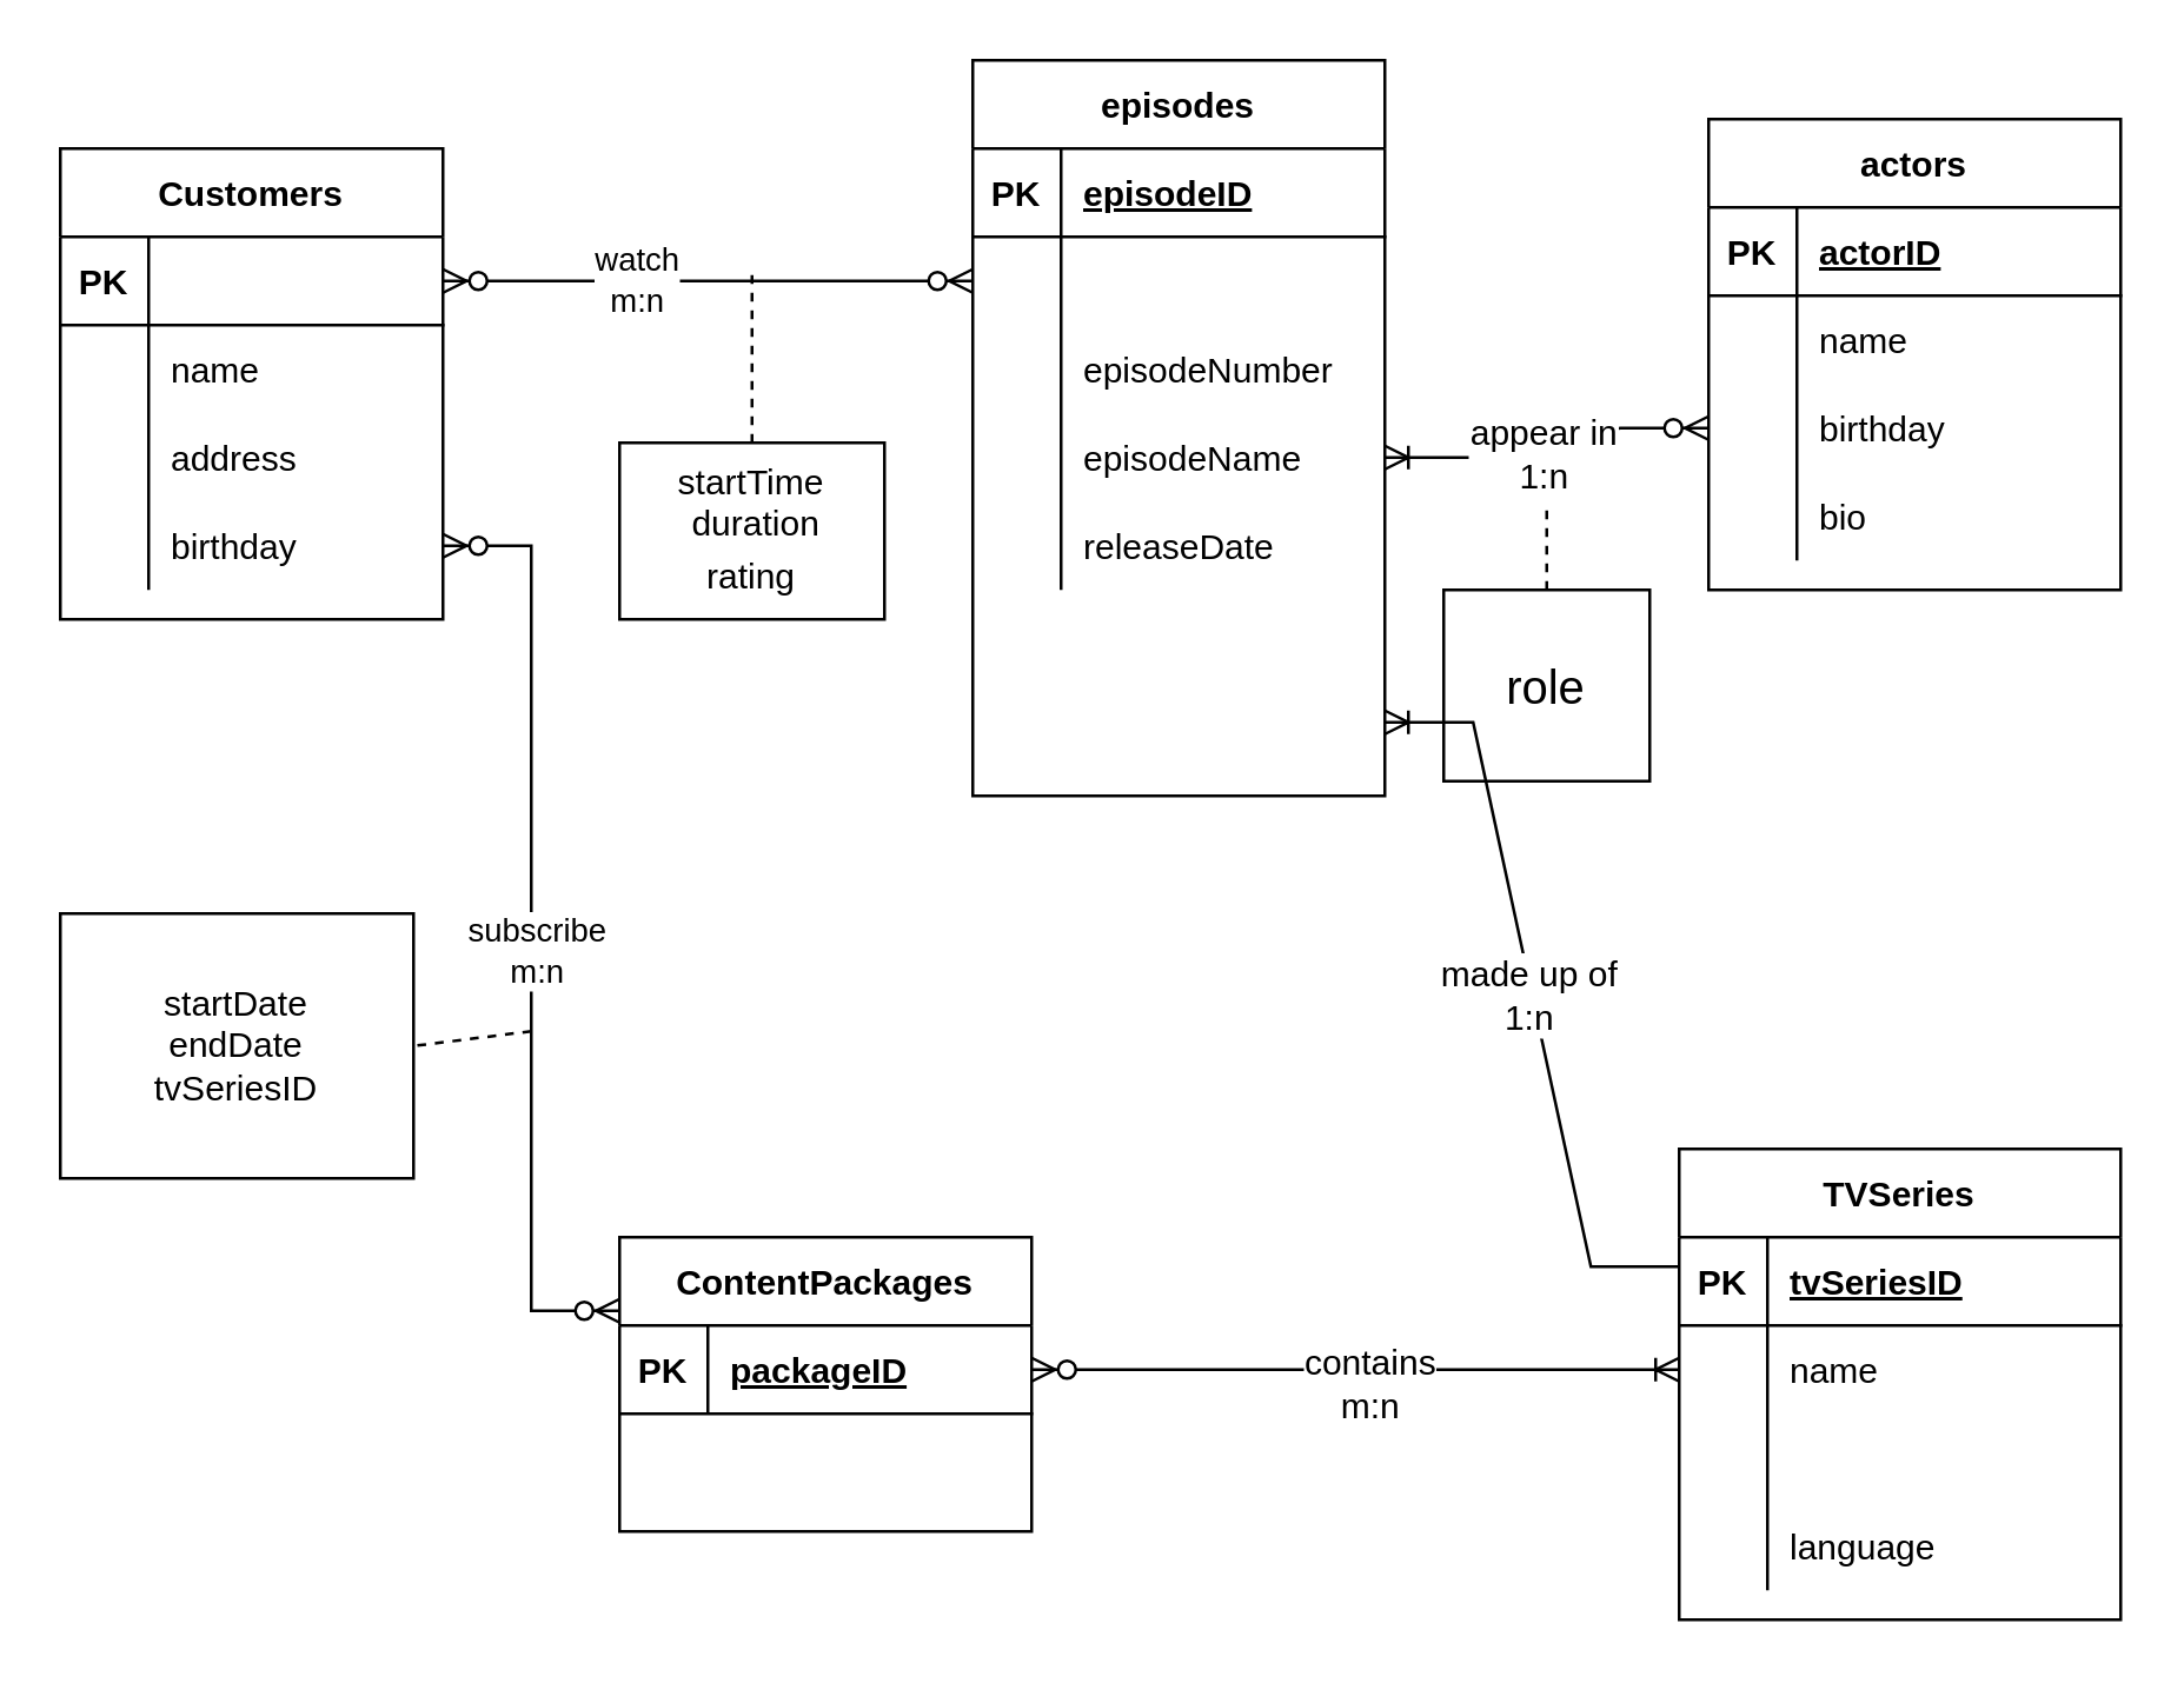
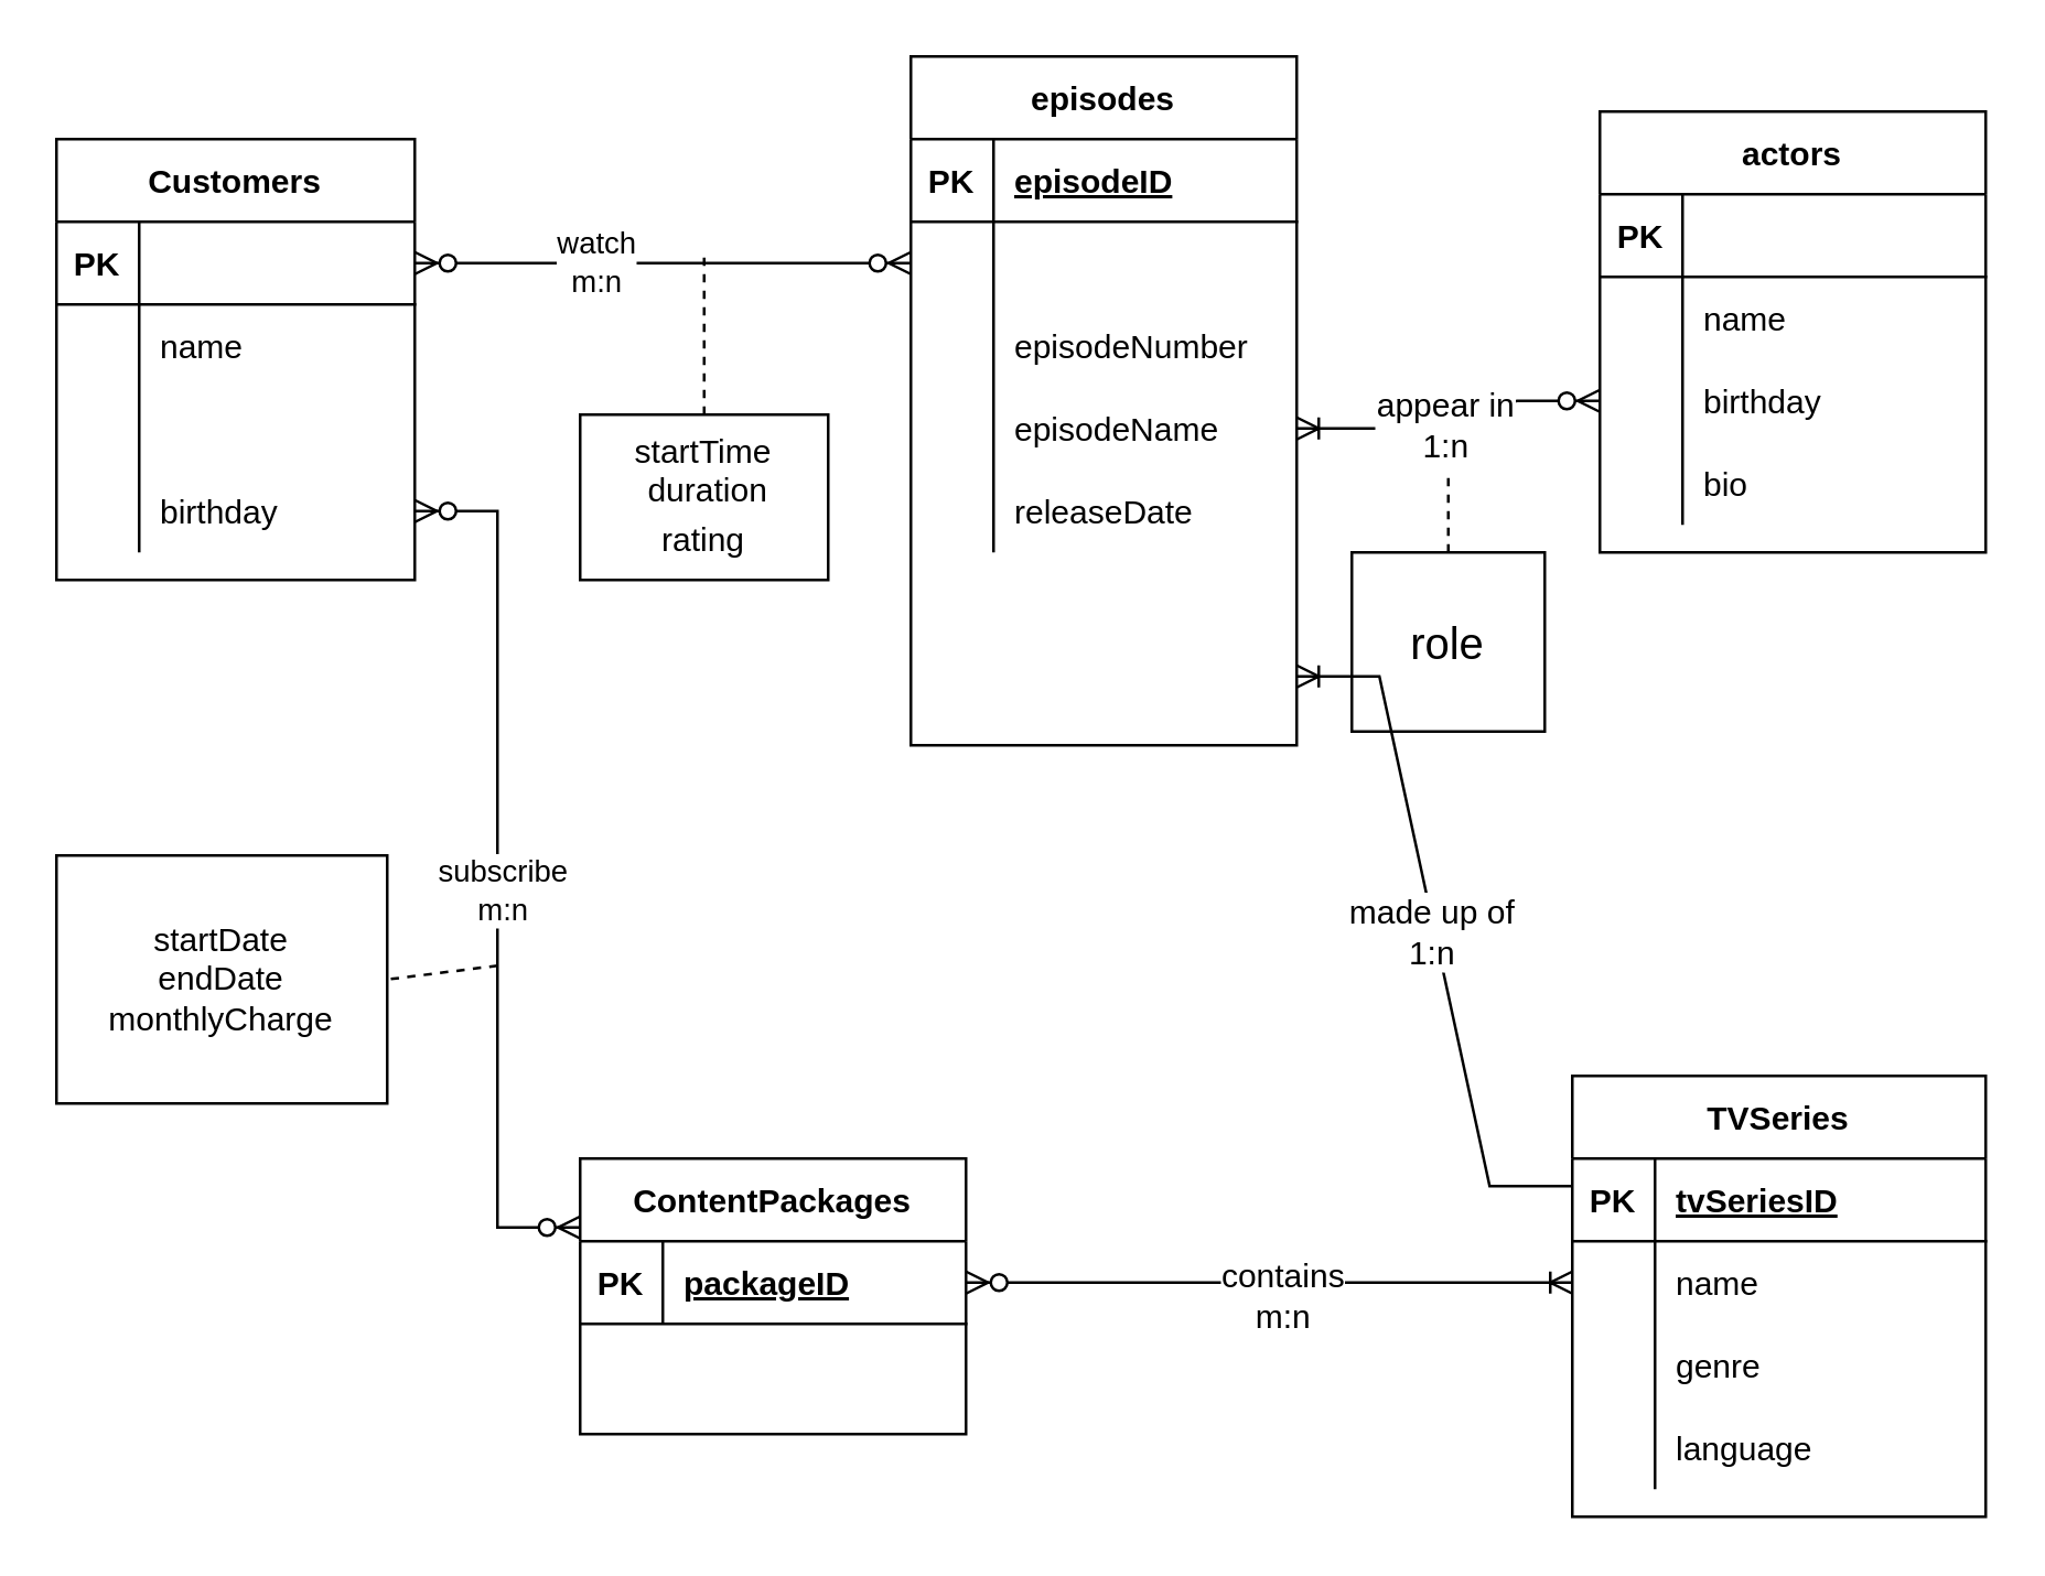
- <mxCell id="59" value="actorID" style="shape=partialRectangle;overflow=hidden;connectable=0;fillColor=none;top=0;left=0;bottom=0;right=0;align=left;spacingLeft=6;fontStyle=5;" vertex="1" parent="57"><mxGeometry x="30" width="110" height="30" as="geometry"><mxRectangle width="110" height="30" as="alternateBounds" /></mxGeometry></mxCell>
- <mxCell id="16" value="address" style="shape=partialRectangle;overflow=hidden;connectable=0;fillColor=none;top=0;left=0;bottom=0;right=0;align=left;spacingLeft=6;" vertex="1" parent="14"><mxGeometry x="30" width="100" height="30" as="geometry"><mxRectangle width="100" height="30" as="alternateBounds" /></mxGeometry></mxCell>
- <mxCell id="35" value="startDate&lt;br&gt;endDate&lt;br&gt;tvSeriesID" style="whiteSpace=wrap;html=1;rounded=0;shadow=0;sketch=0;strokeColor=default;fillColor=none;gradientColor=#ffffff;" vertex="1" parent="1"><mxGeometry x="20" y="310" width="120" height="90" as="geometry" /></mxCell>
+ <mxCell id="35" value="startDate&lt;br&gt;endDate&lt;br&gt;monthlyCharge" style="whiteSpace=wrap;html=1;rounded=0;shadow=0;sketch=0;strokeColor=default;fillColor=none;gradientColor=#ffffff;" vertex="1" parent="1"><mxGeometry x="20" y="310" width="120" height="90" as="geometry" /></mxCell>
+ <mxCell id="29" value="genre" style="shape=partialRectangle;overflow=hidden;connectable=0;fillColor=none;top=0;left=0;bottom=0;right=0;align=left;spacingLeft=6;" vertex="1" parent="27"><mxGeometry x="30" width="120" height="30" as="geometry"><mxRectangle width="120" height="30" as="alternateBounds" /></mxGeometry></mxCell>
